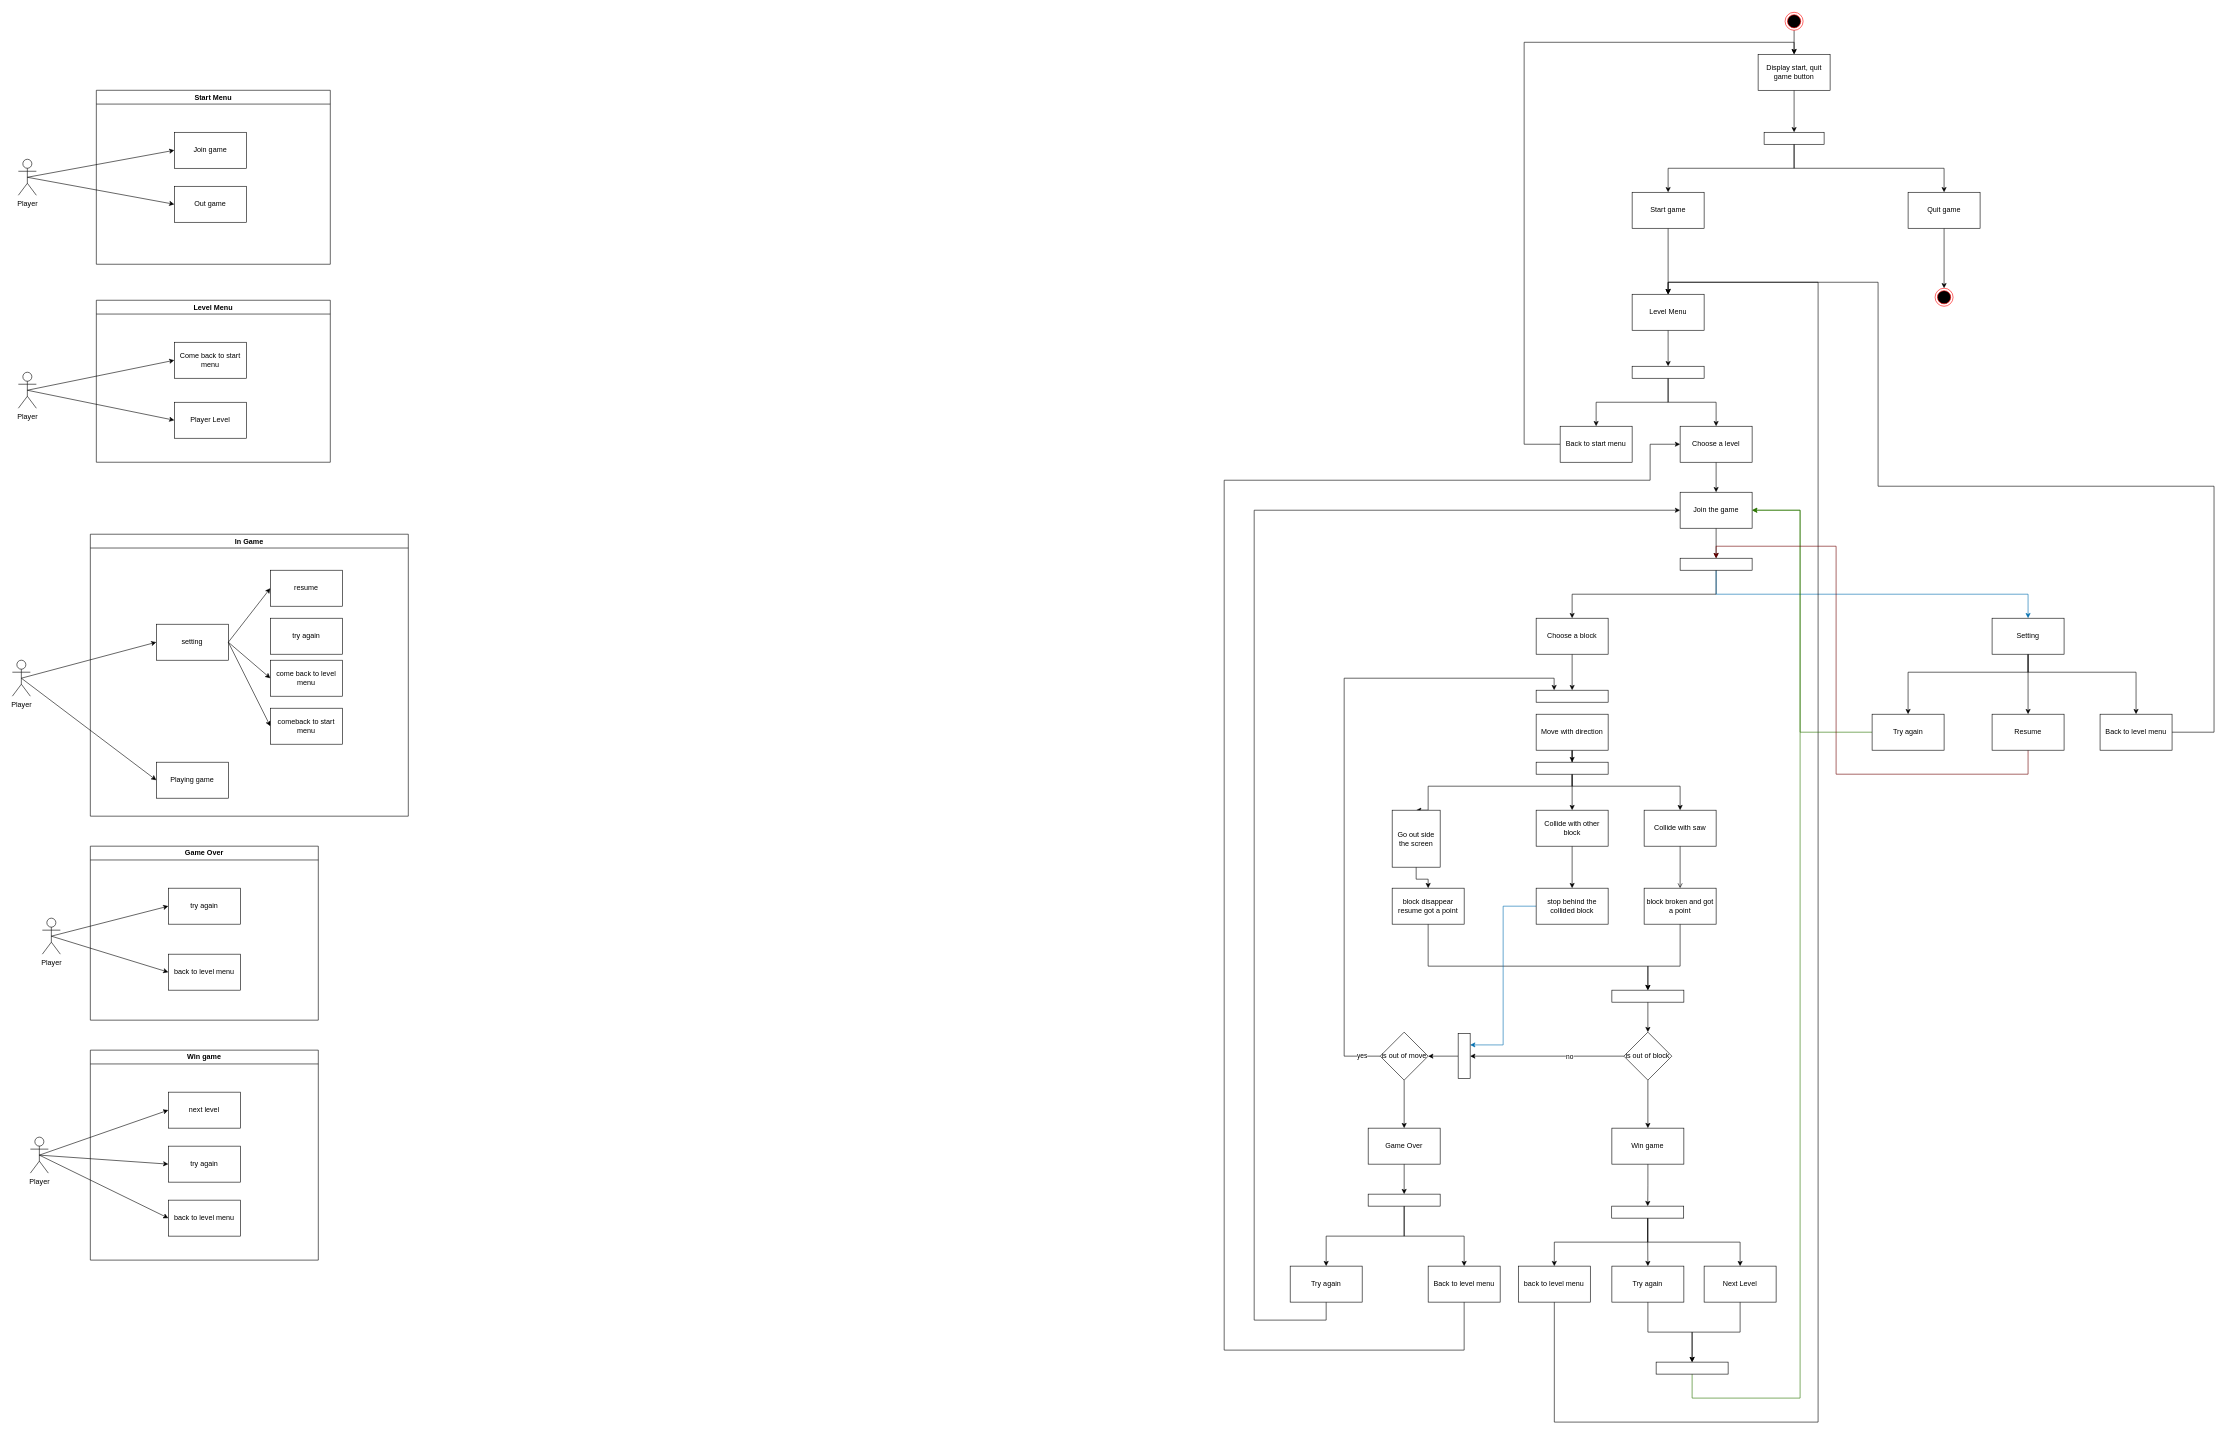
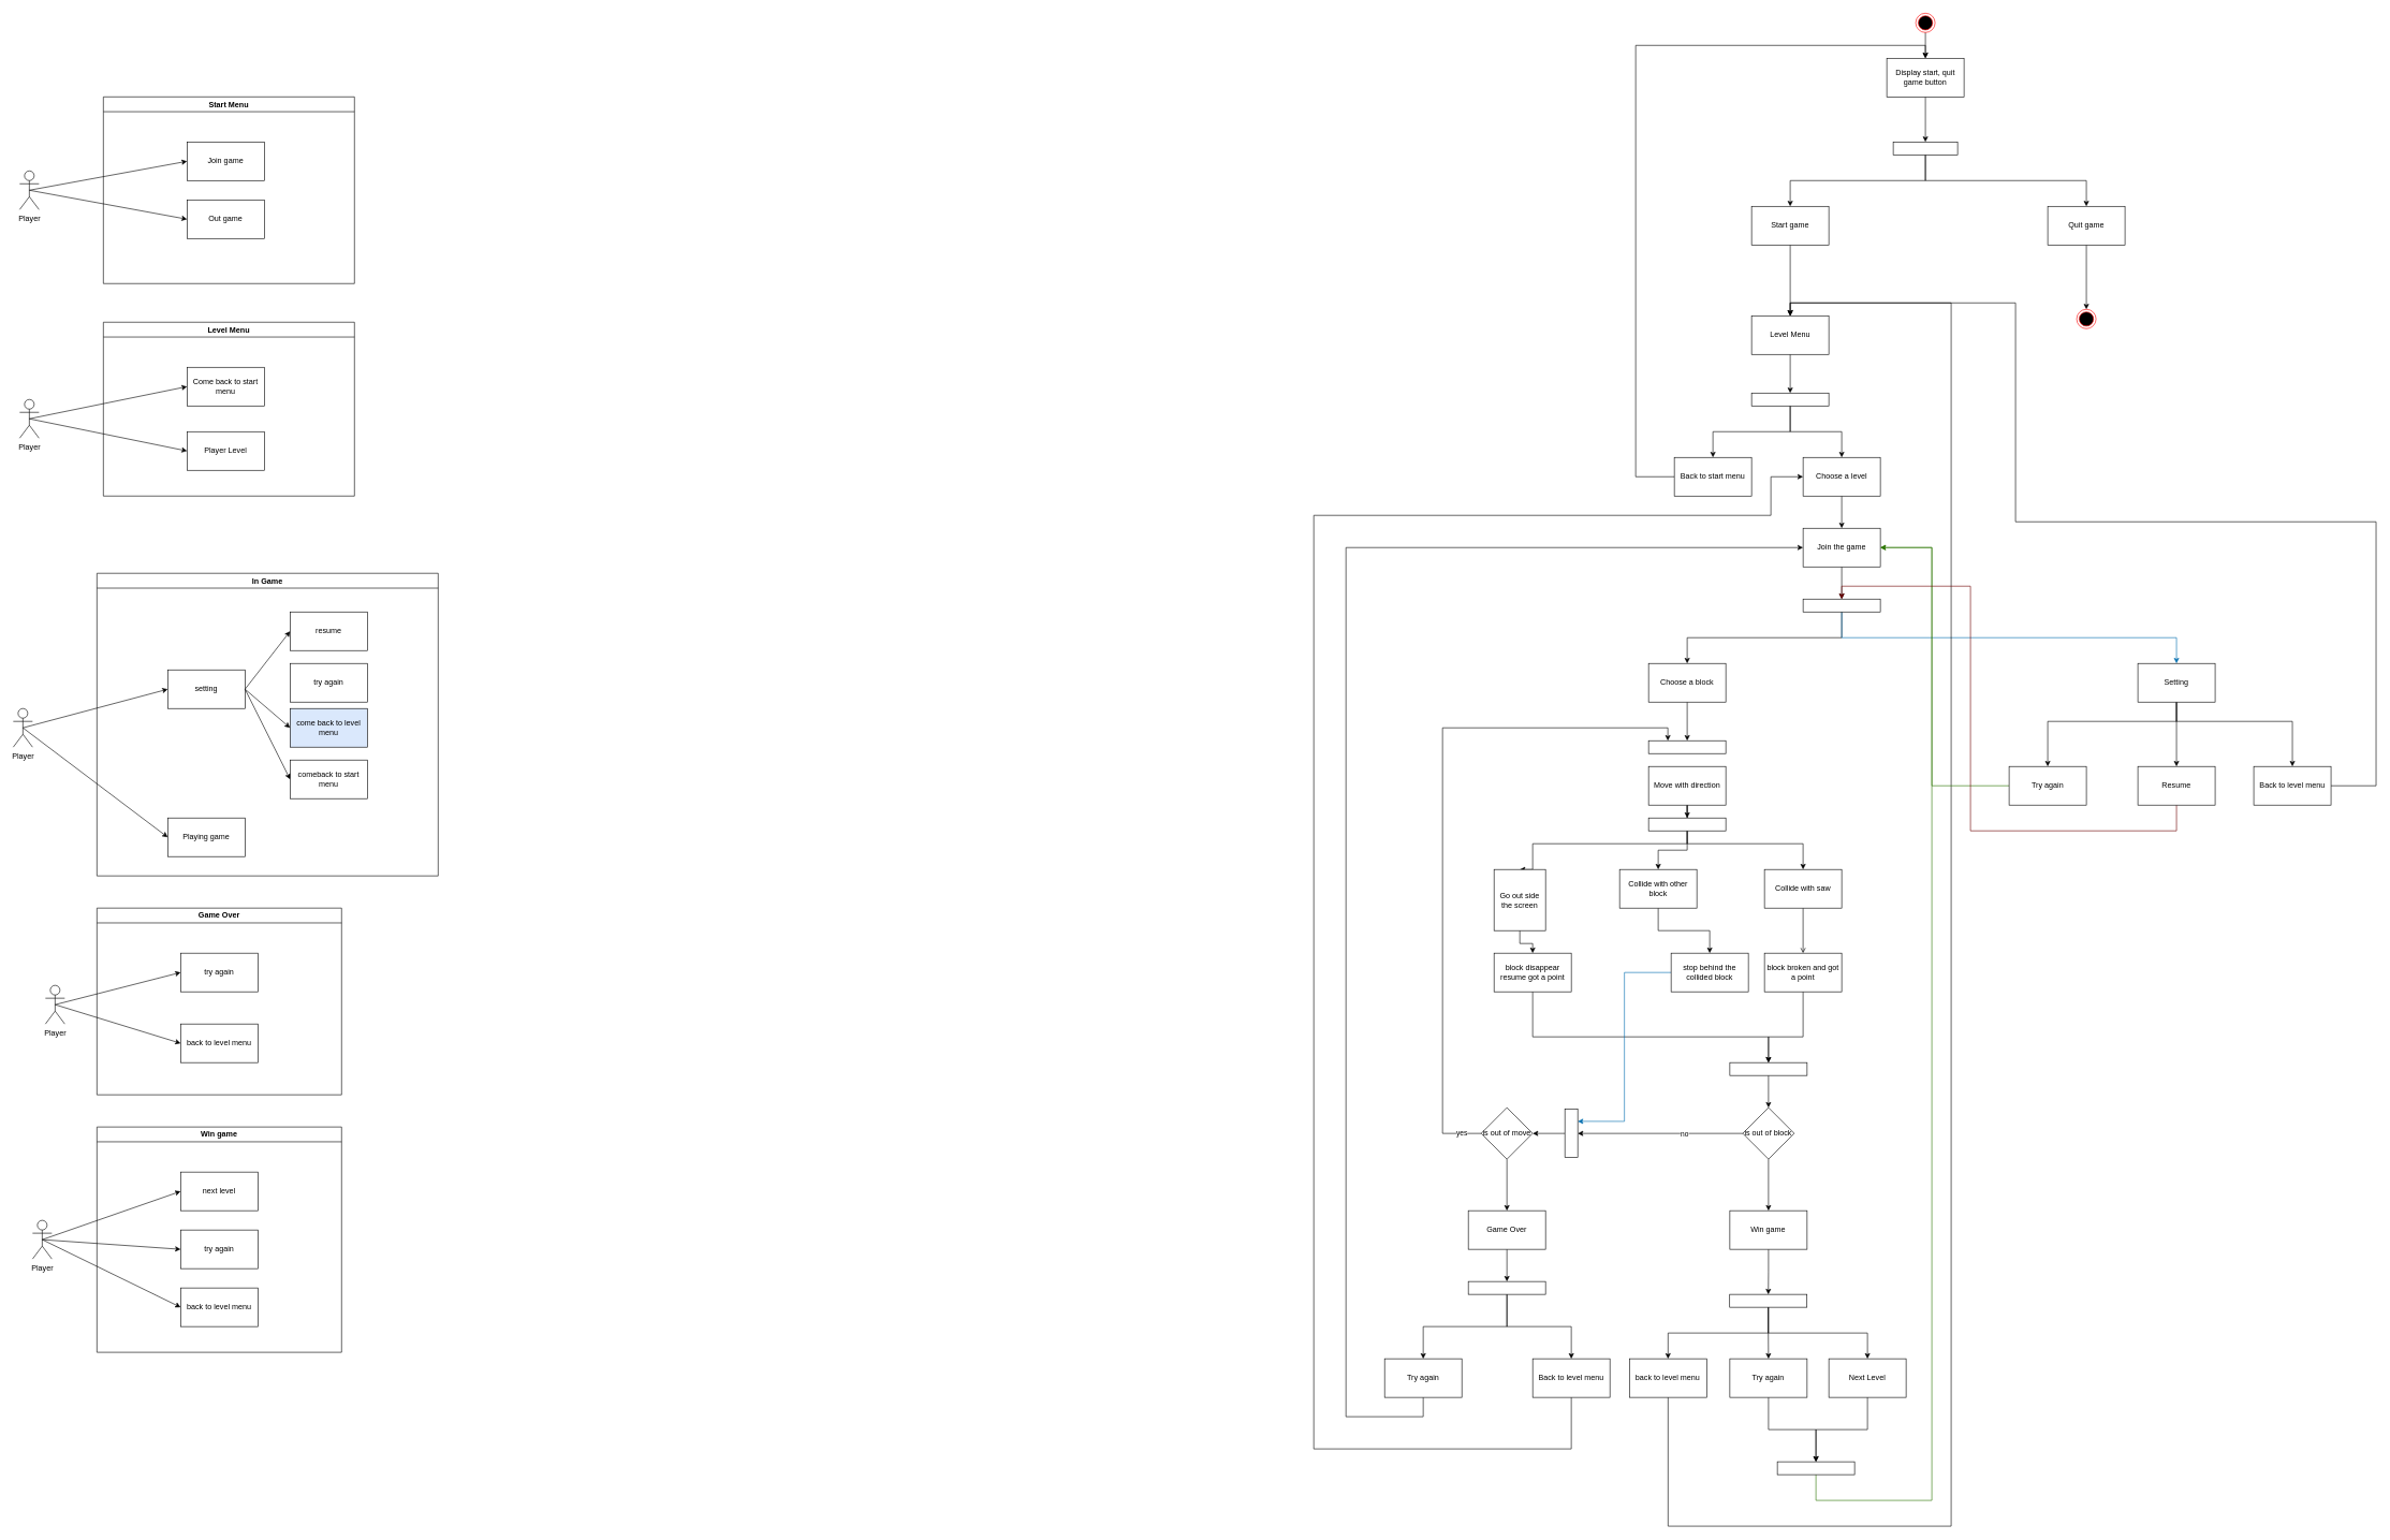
- <mxCell id="18" value="come back to level menu" style="rounded=0;whiteSpace=wrap;html=1;" parent="14" vertex="1"><mxGeometry x="300" y="210" width="120" height="60" as="geometry" /></mxCell>
+ <mxCell id="18" value="come back to level menu" style="rounded=0;whiteSpace=wrap;html=1;fillColor=#dae8fc;" parent="14" vertex="1"><mxGeometry x="300" y="210" width="120" height="60" as="geometry" /></mxCell>
- <mxCell id="79" value="Collide with other block" style="rounded=0;whiteSpace=wrap;html=1;" parent="1" vertex="1"><mxGeometry x="2560" y="1350" width="120" height="60" as="geometry" /></mxCell>
+ <mxCell id="79" value="Collide with other block" style="rounded=0;whiteSpace=wrap;html=1;" parent="1" vertex="1"><mxGeometry x="2515" y="1350" width="120" height="60" as="geometry" /></mxCell>
- <mxCell id="81" value="stop behind the collided block" style="rounded=0;whiteSpace=wrap;html=1;" parent="1" vertex="1"><mxGeometry x="2560" y="1480" width="120" height="60" as="geometry" /></mxCell>
+ <mxCell id="81" value="stop behind the collided block" style="rounded=0;whiteSpace=wrap;html=1;" parent="1" vertex="1"><mxGeometry x="2595" y="1480" width="120" height="60" as="geometry" /></mxCell>
